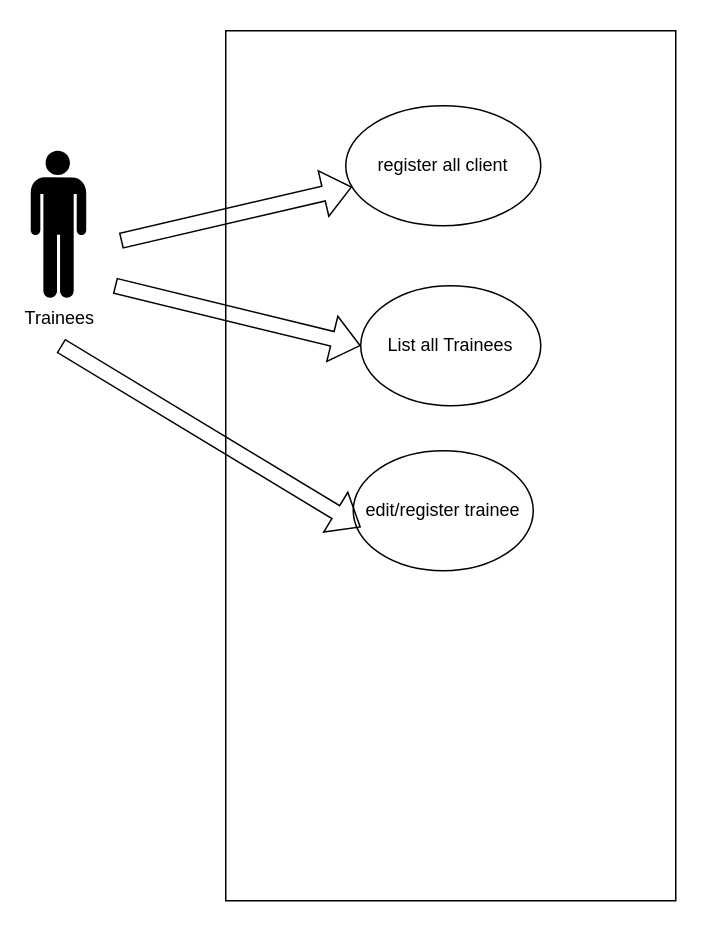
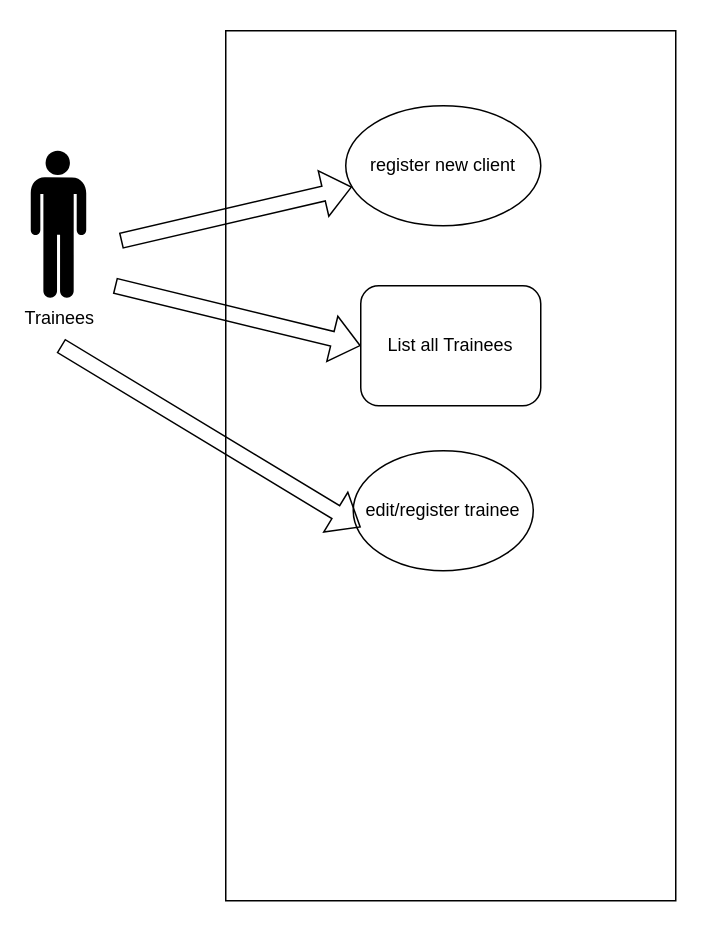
- <mxCell id="4" value="register all client" style="ellipse;whiteSpace=wrap;html=1;" vertex="1" parent="1"><mxGeometry x="230" y="70" width="130" height="80" as="geometry" /></mxCell>
+ <mxCell id="4" value="register new client" style="ellipse;whiteSpace=wrap;html=1;" vertex="1" parent="1"><mxGeometry x="230" y="70" width="130" height="80" as="geometry" /></mxCell>
- <mxCell id="5" value="List all Trainees" style="ellipse;whiteSpace=wrap;html=1;" vertex="1" parent="1"><mxGeometry x="240" y="190" width="120" height="80" as="geometry" /></mxCell>
+ <mxCell id="5" value="List all Trainees" style="whiteSpace=wrap;html=1;rounded=1;" vertex="1" parent="1"><mxGeometry x="240" y="190" width="120" height="80" as="geometry" /></mxCell>
